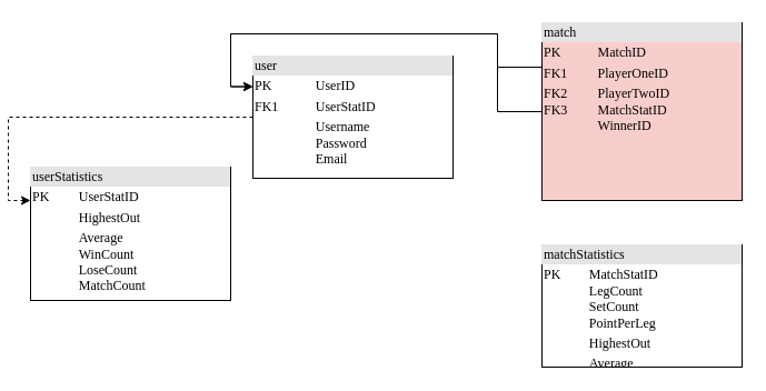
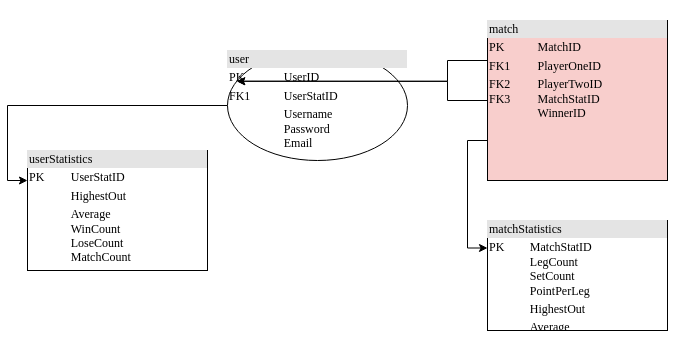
- <mxCell id="2" style="edgeStyle=orthogonalEdgeStyle;rounded=0;orthogonalLoop=1;jettySize=auto;html=1;exitX=0;exitY=0.5;exitDx=0;exitDy=0;entryX=0;entryY=0.25;entryDx=0;entryDy=0;dashed=1;" edge="1" parent="1" source="3" target="8"><mxGeometry relative="1" as="geometry" /></mxCell>
+ <mxCell id="2" style="edgeStyle=orthogonalEdgeStyle;rounded=0;orthogonalLoop=1;jettySize=auto;html=1;exitX=0;exitY=0.5;exitDx=0;exitDy=0;entryX=0;entryY=0.25;entryDx=0;entryDy=0;" edge="1" parent="1" source="3" target="8"><mxGeometry relative="1" as="geometry" /></mxCell>
- <mxCell id="3" value="&lt;div style=&quot;box-sizing: border-box ; width: 100% ; background: #e4e4e4 ; padding: 2px&quot;&gt;user&lt;/div&gt;&lt;table style=&quot;width: 100% ; font-size: 1em&quot; cellpadding=&quot;2&quot; cellspacing=&quot;0&quot;&gt;&lt;tbody&gt;&lt;tr&gt;&lt;td&gt;PK&lt;/td&gt;&lt;td&gt;UserID&lt;/td&gt;&lt;/tr&gt;&lt;tr&gt;&lt;td&gt;FK1&lt;/td&gt;&lt;td&gt;UserStatID&lt;/td&gt;&lt;/tr&gt;&lt;tr&gt;&lt;td&gt;&lt;br&gt;&lt;/td&gt;&lt;td&gt;Username&lt;br&gt;Password&lt;br&gt;Email&lt;/td&gt;&lt;/tr&gt;&lt;/tbody&gt;&lt;/table&gt;" style="verticalAlign=top;align=left;overflow=fill;html=1;rounded=0;shadow=0;comic=0;labelBackgroundColor=none;strokeWidth=1;fontFamily=Verdana;fontSize=12" vertex="1" parent="1"><mxGeometry x="220" y="50" width="180" height="110" as="geometry" /></mxCell>
+ <mxCell id="3" value="&lt;div style=&quot;box-sizing: border-box ; width: 100% ; background: #e4e4e4 ; padding: 2px&quot;&gt;user&lt;/div&gt;&lt;table style=&quot;width: 100% ; font-size: 1em&quot; cellpadding=&quot;2&quot; cellspacing=&quot;0&quot;&gt;&lt;tbody&gt;&lt;tr&gt;&lt;td&gt;PK&lt;/td&gt;&lt;td&gt;UserID&lt;/td&gt;&lt;/tr&gt;&lt;tr&gt;&lt;td&gt;FK1&lt;/td&gt;&lt;td&gt;UserStatID&lt;/td&gt;&lt;/tr&gt;&lt;tr&gt;&lt;td&gt;&lt;br&gt;&lt;/td&gt;&lt;td&gt;Username&lt;br&gt;Password&lt;br&gt;Email&lt;/td&gt;&lt;/tr&gt;&lt;/tbody&gt;&lt;/table&gt;" style="ellipse;verticalAlign=top;align=left;overflow=fill;html=1;shadow=0;comic=0;labelBackgroundColor=none;strokeWidth=1;fontFamily=Verdana;fontSize=12;" vertex="1" parent="1"><mxGeometry x="220" y="50" width="180" height="110" as="geometry" /></mxCell>
+ <mxCell id="6" style="edgeStyle=orthogonalEdgeStyle;rounded=0;orthogonalLoop=1;jettySize=auto;html=1;exitX=0;exitY=0.75;exitDx=0;exitDy=0;entryX=0;entryY=0.25;entryDx=0;entryDy=0;" edge="1" parent="1" source="7" target="9"><mxGeometry relative="1" as="geometry" /></mxCell>
